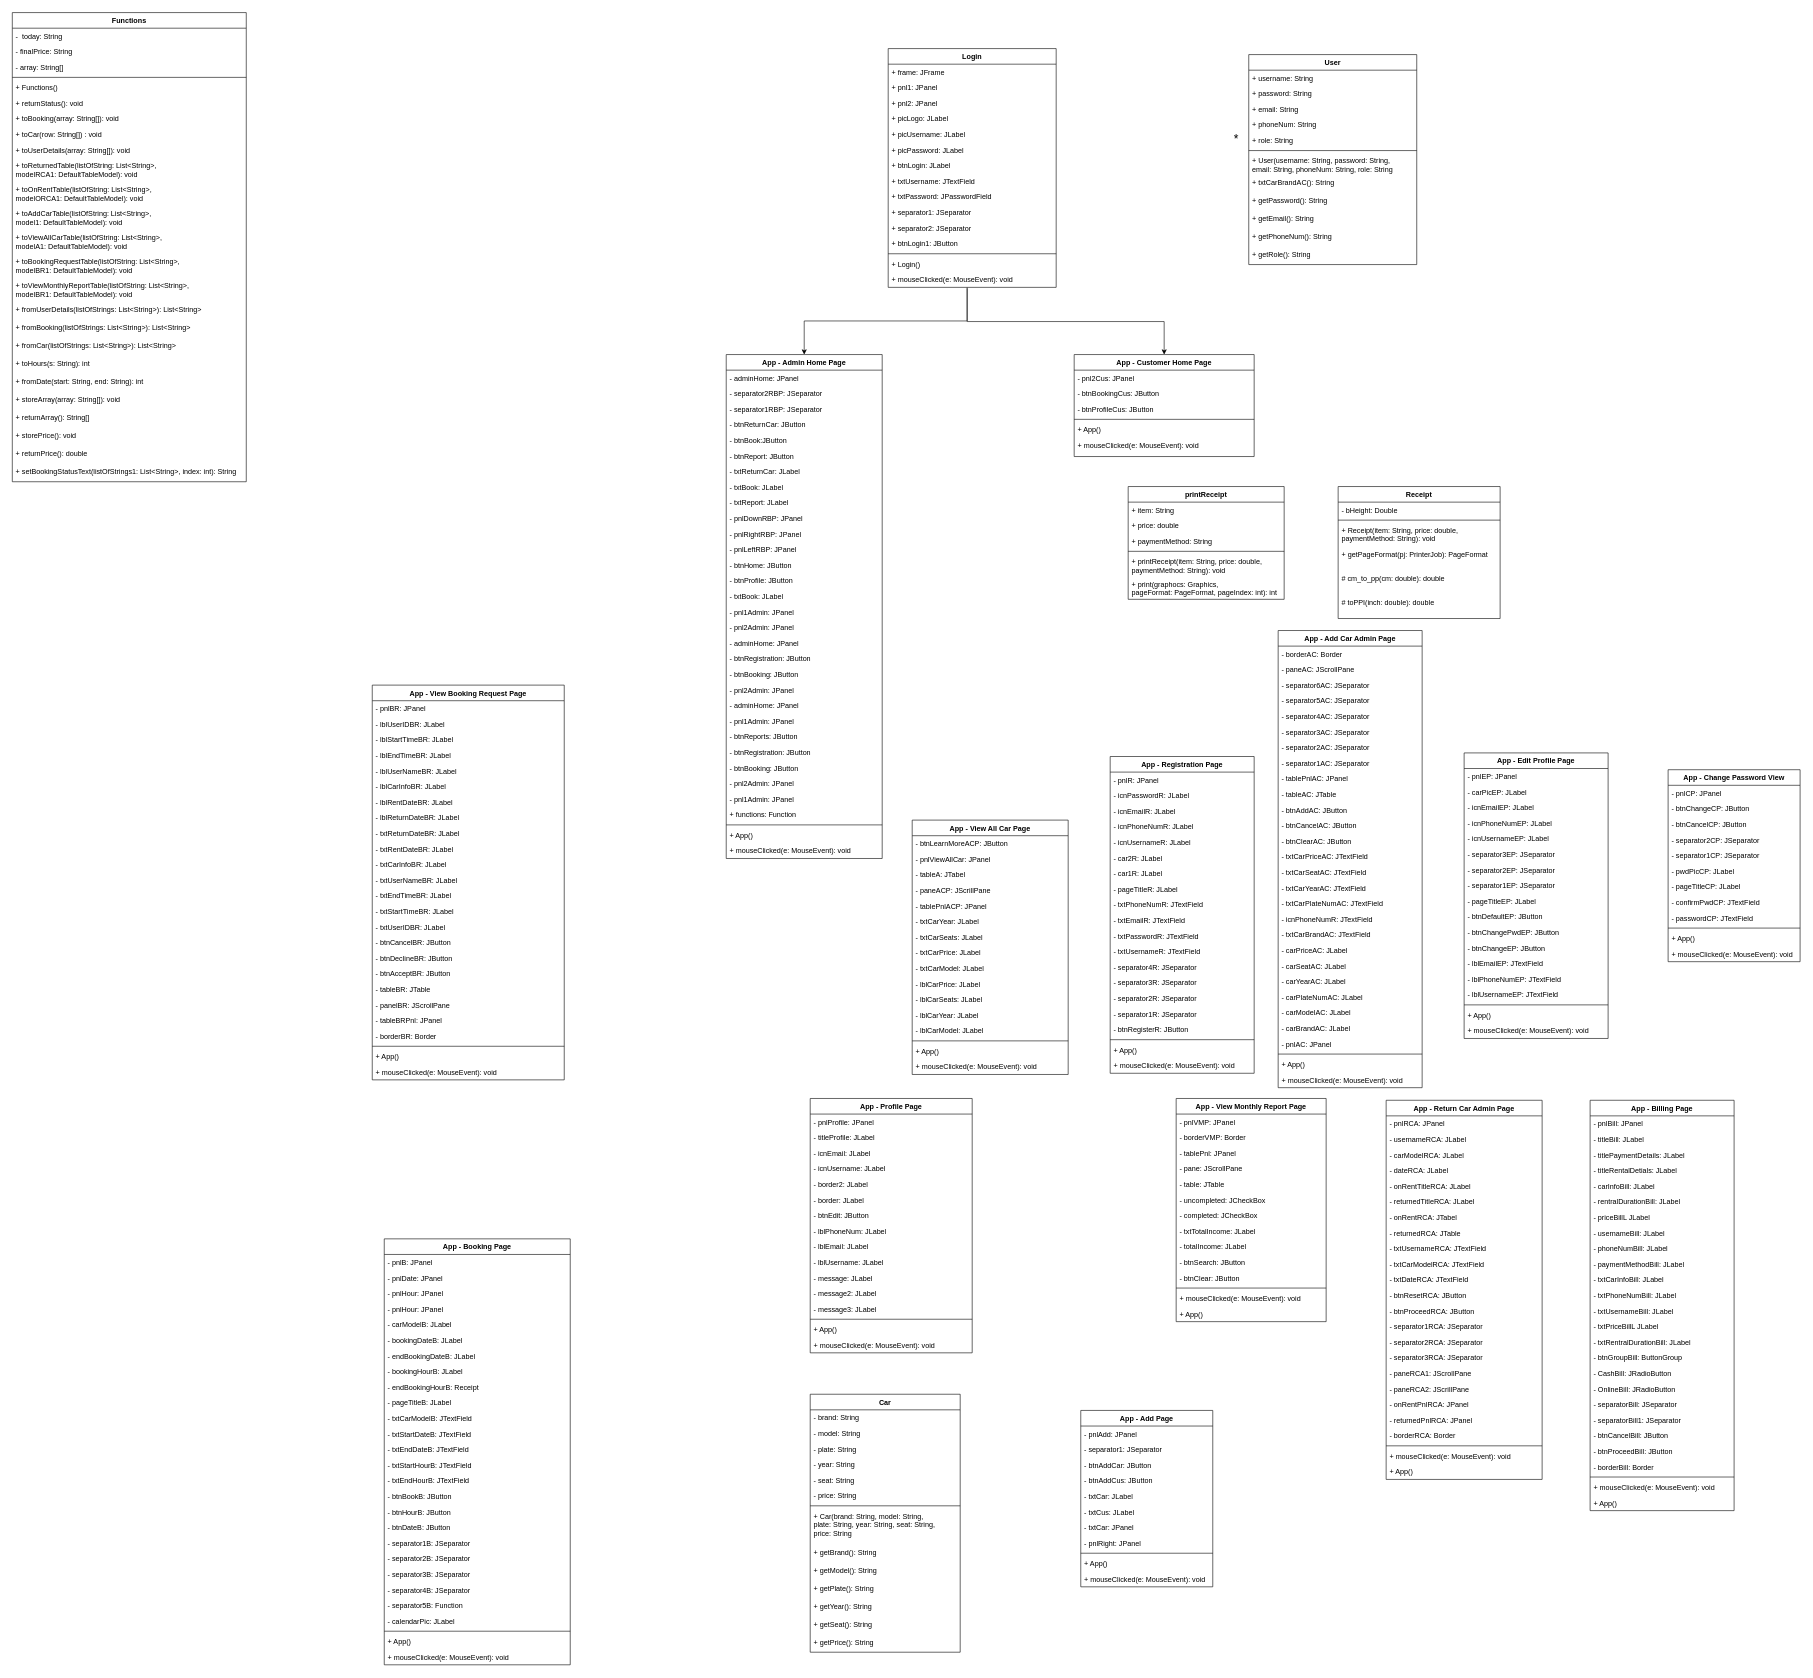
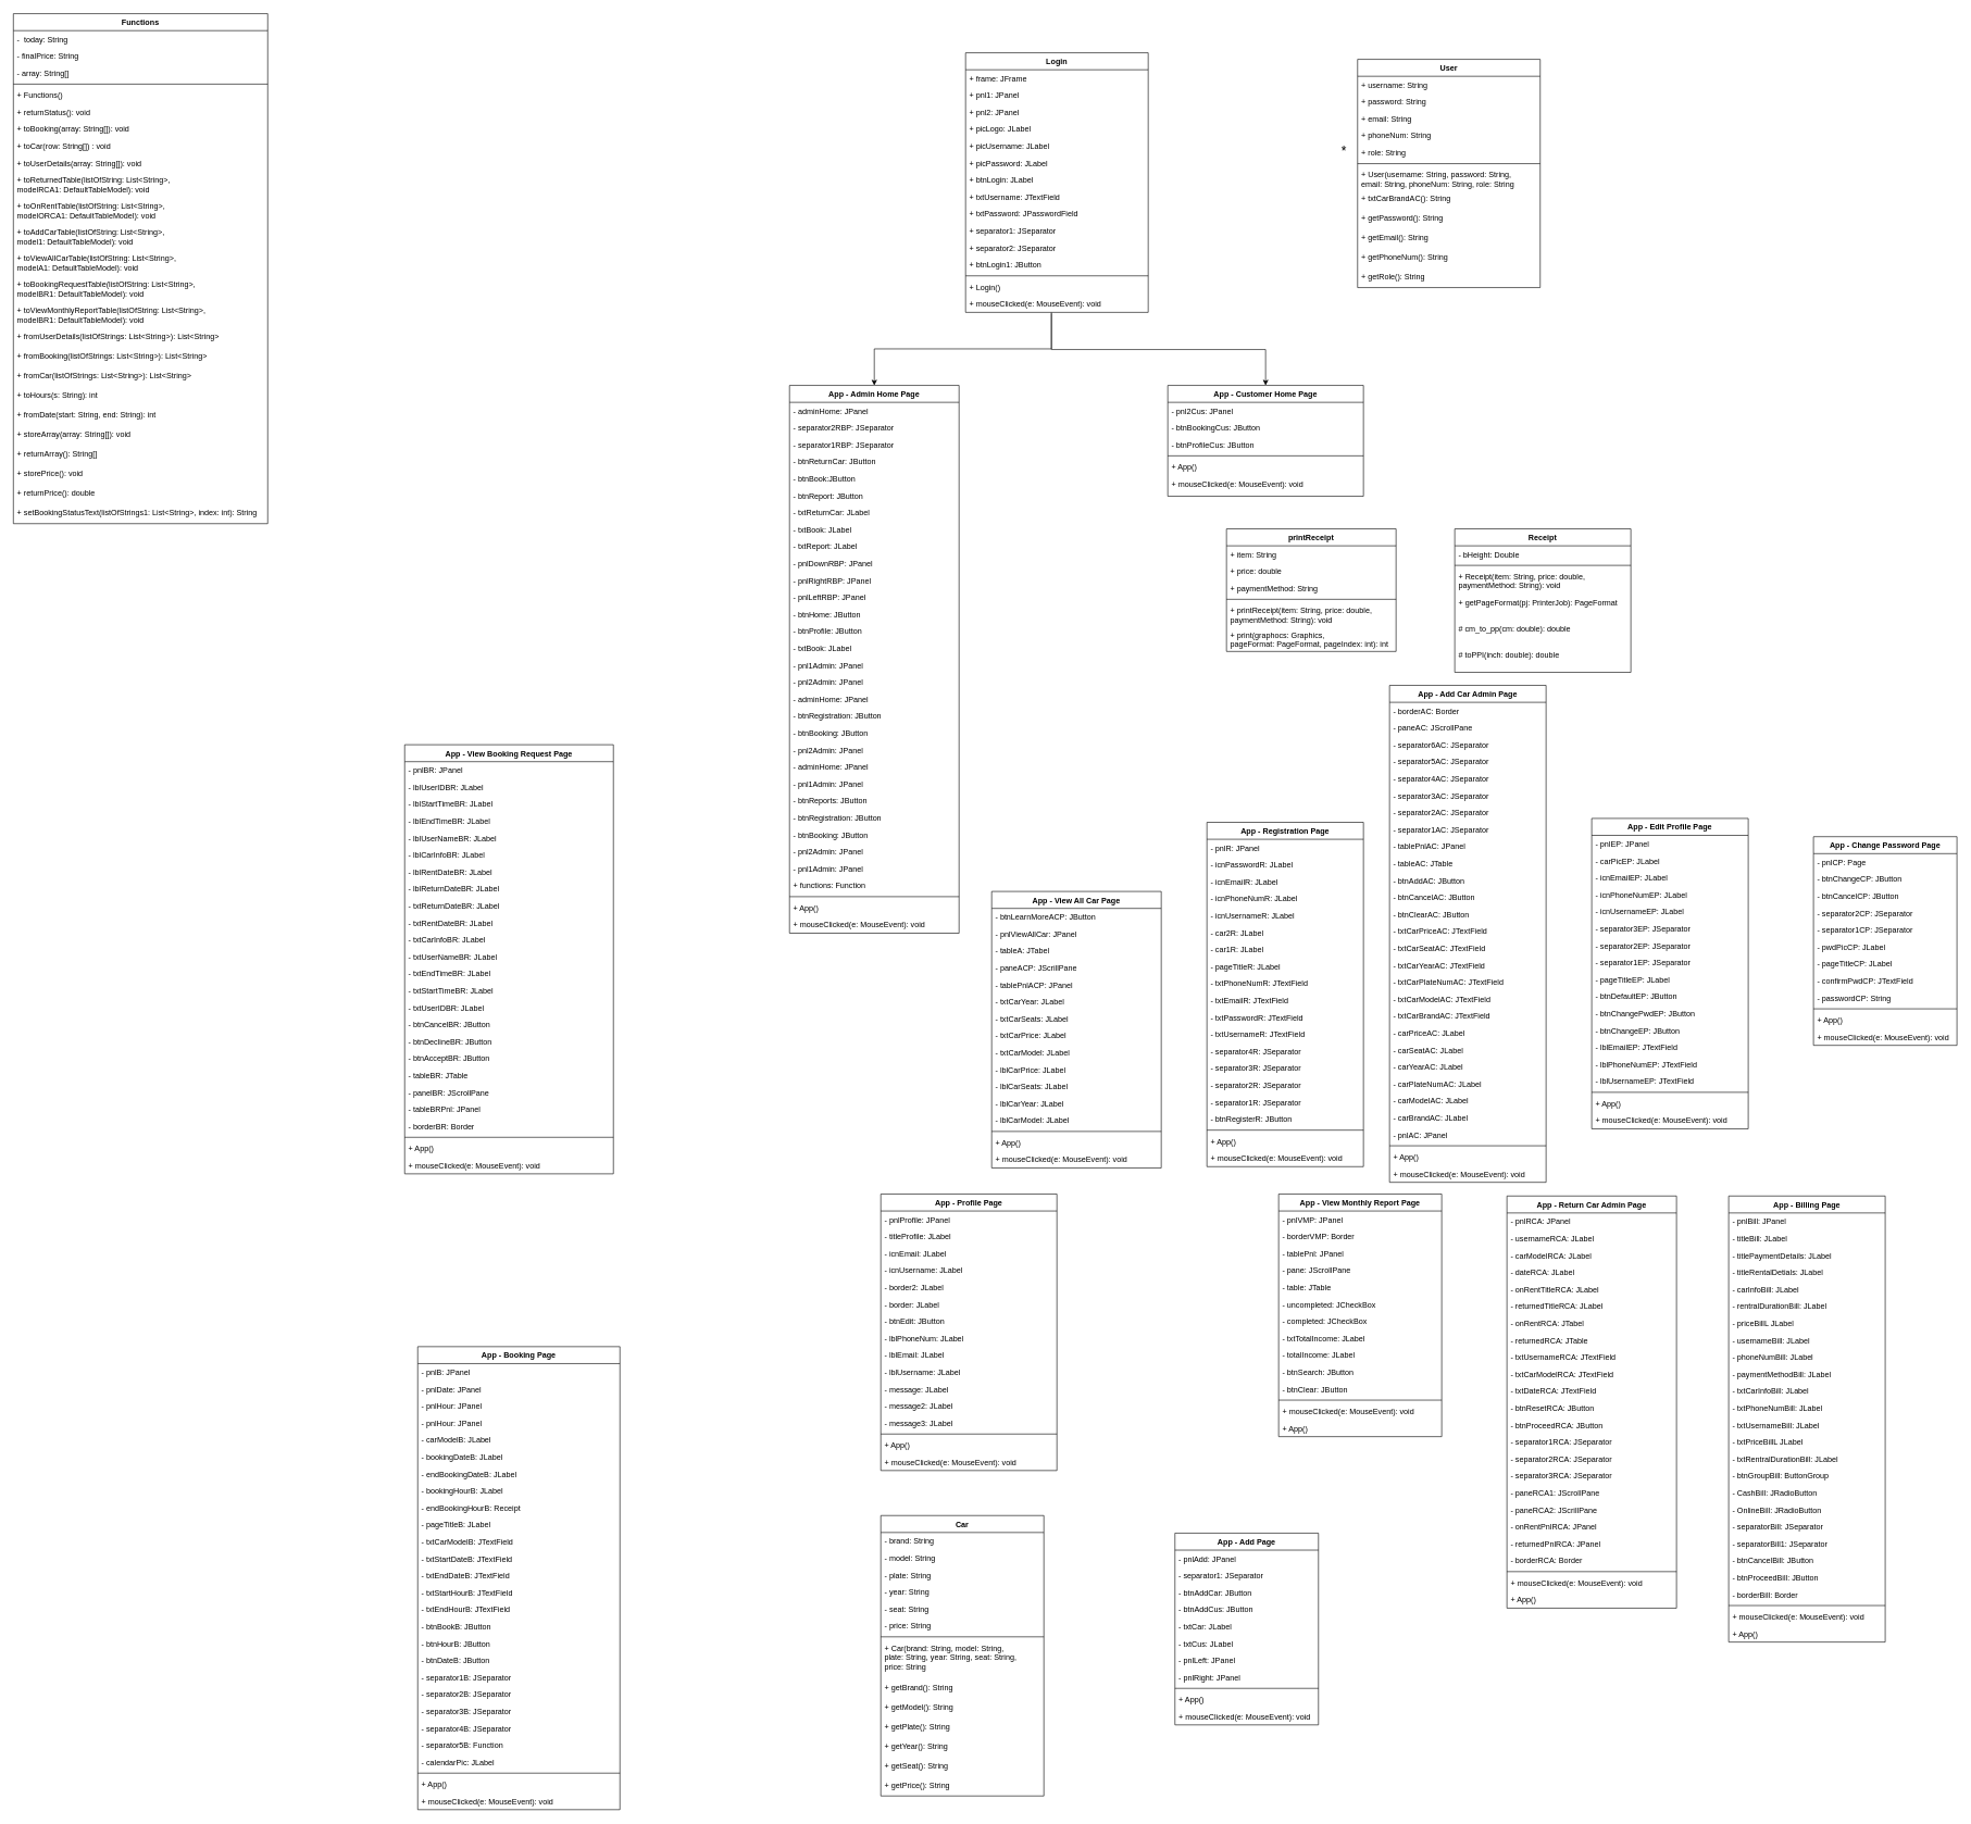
- <mxCell id="199" value="App - Change Password View" style="swimlane;fontStyle=1;align=center;verticalAlign=top;childLayout=stackLayout;horizontal=1;startSize=26;horizontalStack=0;resizeParent=1;resizeParentMax=0;resizeLast=0;collapsible=1;marginBottom=0;" parent="1" vertex="1"><mxGeometry x="2780" y="1282" width="220" height="320" as="geometry" /></mxCell>
+ <mxCell id="199" value="App - Change Password Page" style="swimlane;fontStyle=1;align=center;verticalAlign=top;childLayout=stackLayout;horizontal=1;startSize=26;horizontalStack=0;resizeParent=1;resizeParentMax=0;resizeLast=0;collapsible=1;marginBottom=0;" parent="1" vertex="1"><mxGeometry x="2780" y="1282" width="220" height="320" as="geometry" /></mxCell>
- <mxCell id="200" value="- pnlCP: JPanel" style="text;align=left;verticalAlign=top;spacingLeft=4;spacingRight=4;overflow=hidden;rotatable=0;points=[[0,0.5],[1,0.5]];portConstraint=eastwest;rounded=0;shadow=0;html=0;" parent="199" vertex="1"><mxGeometry y="26" width="220" height="26" as="geometry" /></mxCell>
+ <mxCell id="200" value="- pnlCP: Page" style="text;align=left;verticalAlign=top;spacingLeft=4;spacingRight=4;overflow=hidden;rotatable=0;points=[[0,0.5],[1,0.5]];portConstraint=eastwest;rounded=0;shadow=0;html=0;" parent="199" vertex="1"><mxGeometry y="26" width="220" height="26" as="geometry" /></mxCell>
- <mxCell id="208" value="- passwordCP: JTextField" style="text;align=left;verticalAlign=top;spacingLeft=4;spacingRight=4;overflow=hidden;rotatable=0;points=[[0,0.5],[1,0.5]];portConstraint=eastwest;rounded=0;shadow=0;html=0;" parent="199" vertex="1"><mxGeometry y="234" width="220" height="26" as="geometry" /></mxCell>
+ <mxCell id="208" value="- passwordCP: String" style="text;align=left;verticalAlign=top;spacingLeft=4;spacingRight=4;overflow=hidden;rotatable=0;points=[[0,0.5],[1,0.5]];portConstraint=eastwest;rounded=0;shadow=0;html=0;" parent="199" vertex="1"><mxGeometry y="234" width="220" height="26" as="geometry" /></mxCell>
- <mxCell id="168" value="- icnPhoneNumR: JTextField" style="text;align=left;verticalAlign=top;spacingLeft=4;spacingRight=4;overflow=hidden;rotatable=0;points=[[0,0.5],[1,0.5]];portConstraint=eastwest;rounded=0;shadow=0;html=0;" parent="150" vertex="1"><mxGeometry y="468" width="240" height="26" as="geometry" /></mxCell>
+ <mxCell id="168" value="- txtCarModelAC: JTextField" style="text;align=left;verticalAlign=top;spacingLeft=4;spacingRight=4;overflow=hidden;rotatable=0;points=[[0,0.5],[1,0.5]];portConstraint=eastwest;rounded=0;shadow=0;html=0;" parent="150" vertex="1"><mxGeometry y="468" width="240" height="26" as="geometry" /></mxCell>
- <mxCell id="92" value="- txtCar: JPanel" style="text;align=left;verticalAlign=top;spacingLeft=4;spacingRight=4;overflow=hidden;rotatable=0;points=[[0,0.5],[1,0.5]];portConstraint=eastwest;rounded=0;shadow=0;html=0;" parent="85" vertex="1"><mxGeometry y="182" width="220" height="26" as="geometry" /></mxCell>
+ <mxCell id="92" value="- pnlLeft: JPanel" style="text;align=left;verticalAlign=top;spacingLeft=4;spacingRight=4;overflow=hidden;rotatable=0;points=[[0,0.5],[1,0.5]];portConstraint=eastwest;rounded=0;shadow=0;html=0;" parent="85" vertex="1"><mxGeometry y="182" width="220" height="26" as="geometry" /></mxCell>
